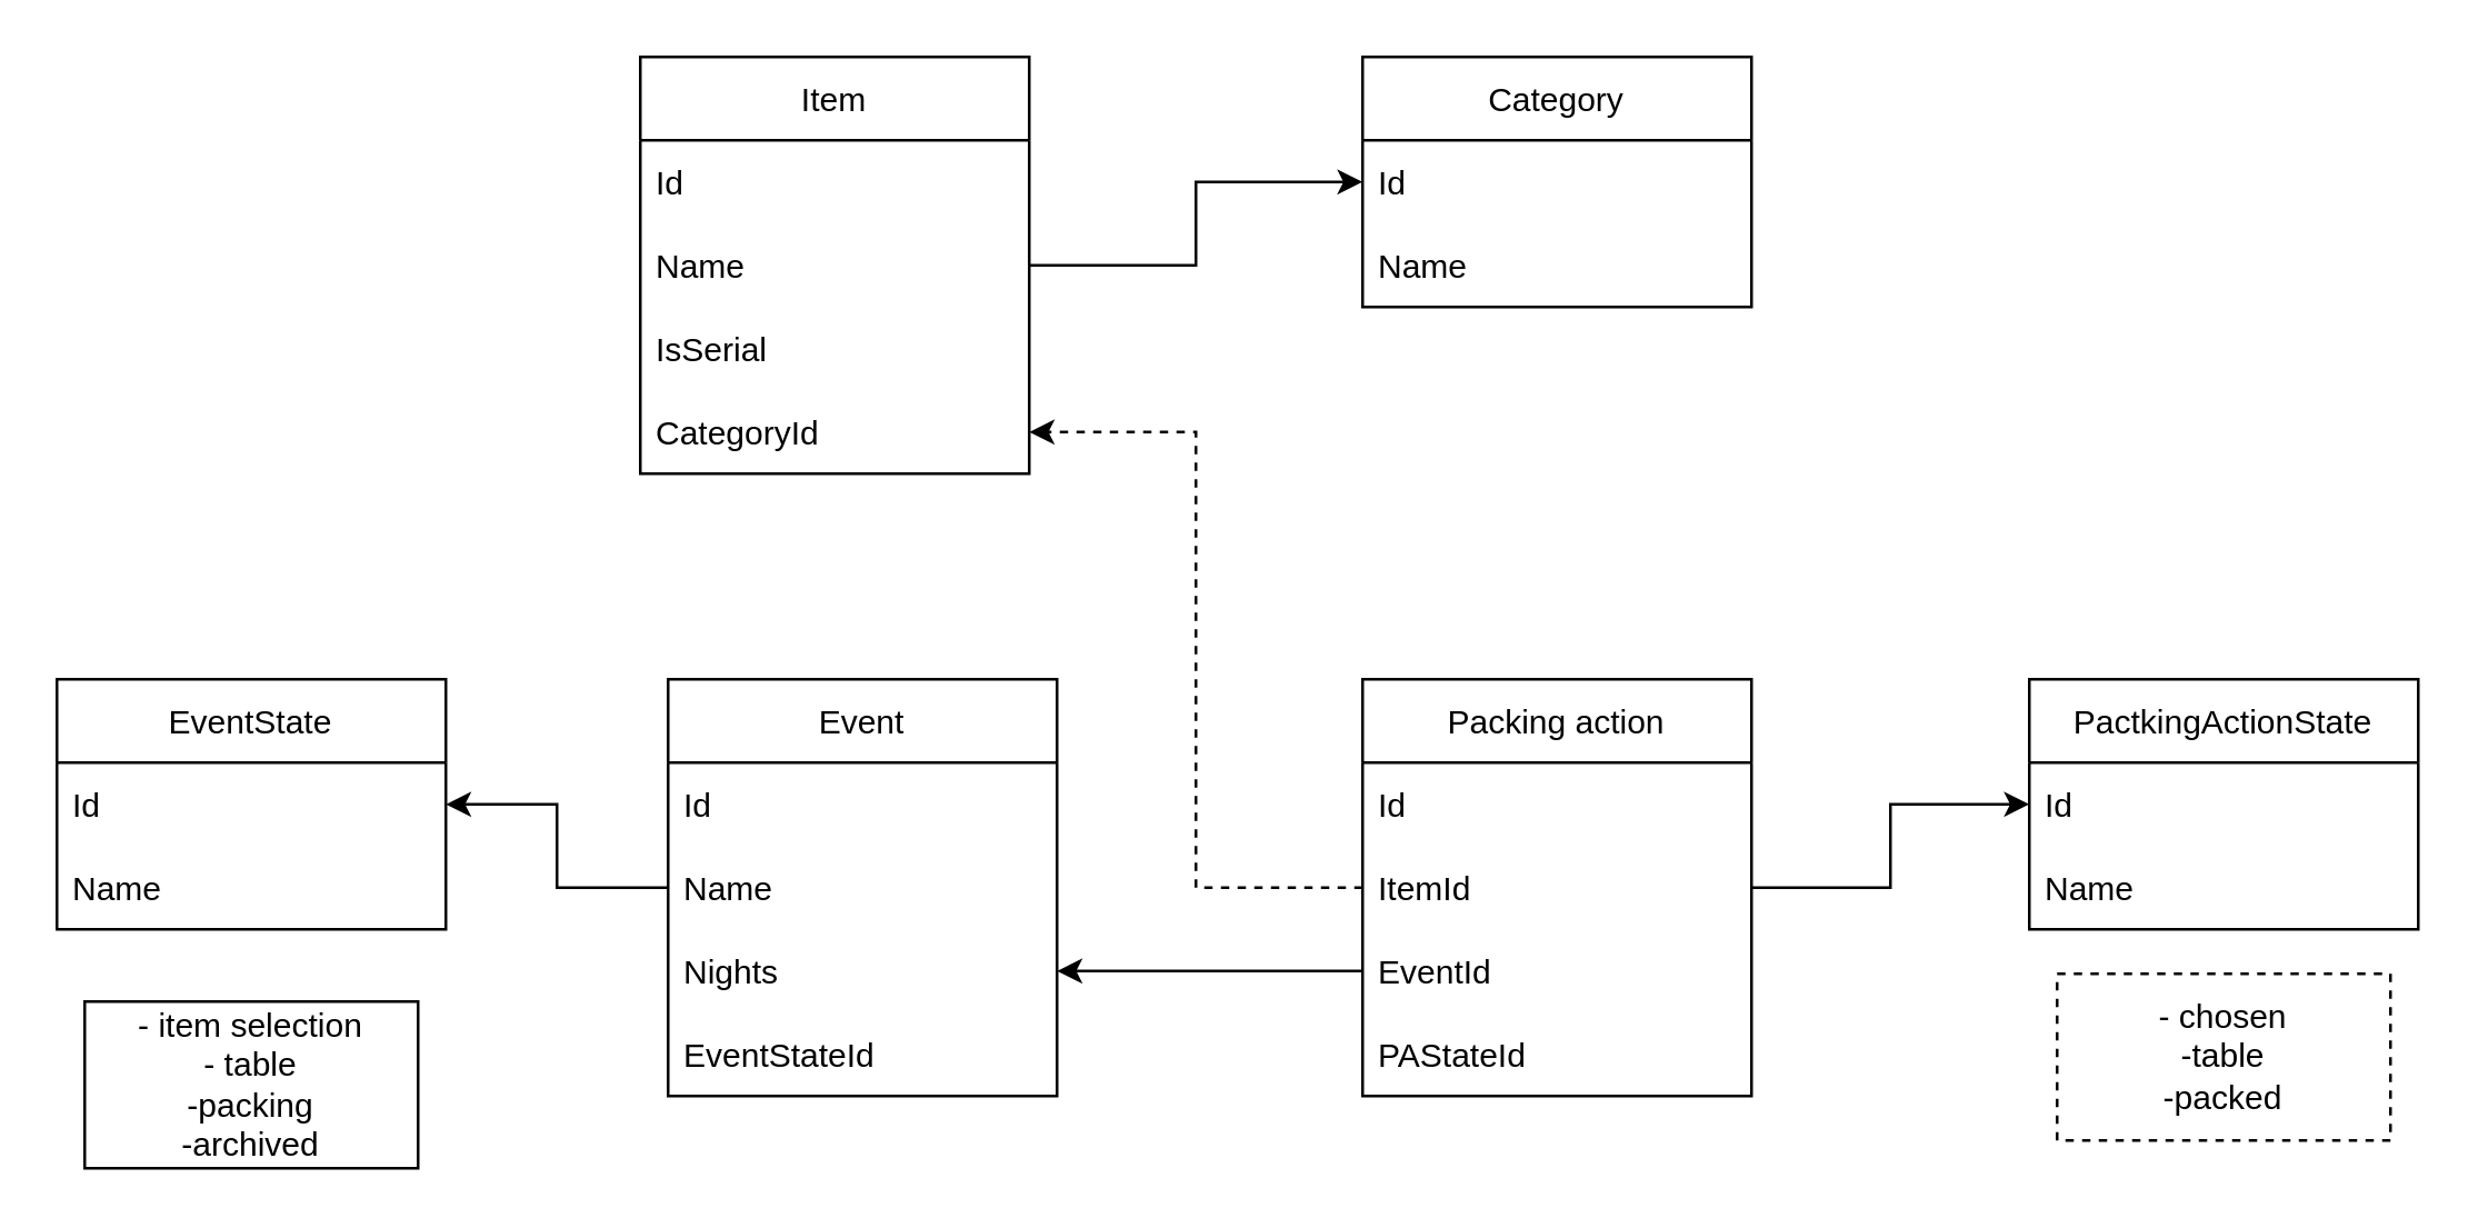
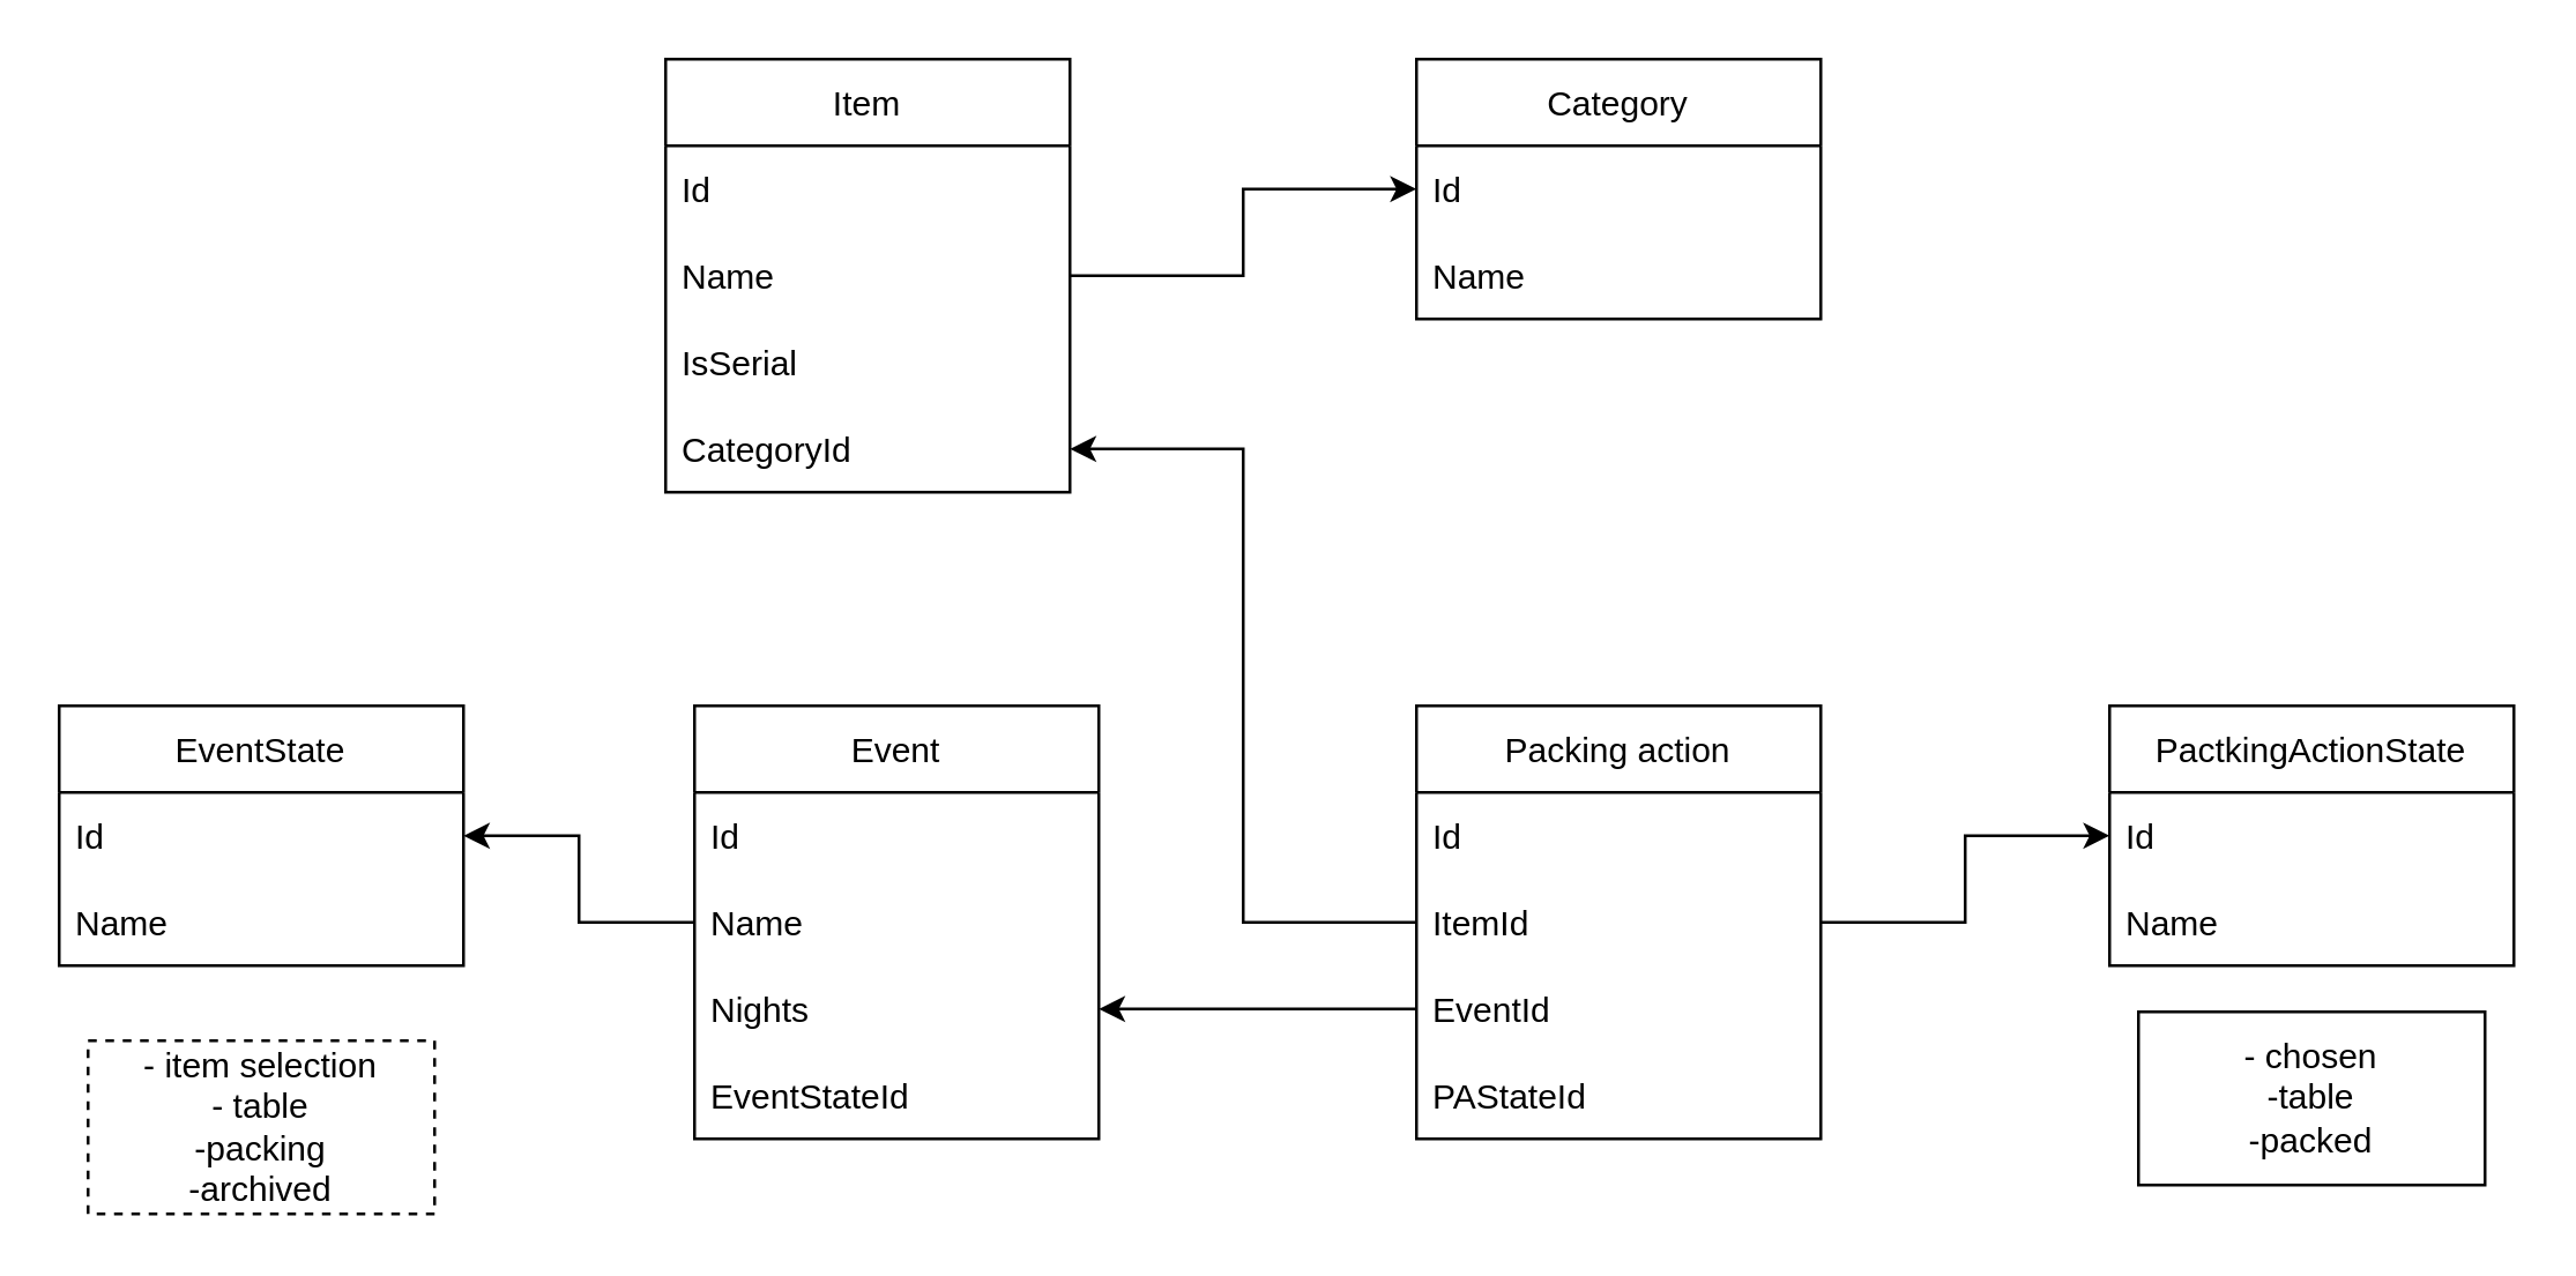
- <mxCell id="29" style="edgeStyle=orthogonalEdgeStyle;rounded=0;orthogonalLoop=1;jettySize=auto;html=1;entryX=1;entryY=0.5;entryDx=0;entryDy=0;dashed=1;" parent="1" source="17" target="6" edge="1"><mxGeometry relative="1" as="geometry" /></mxCell>
+ <mxCell id="29" style="edgeStyle=orthogonalEdgeStyle;rounded=0;orthogonalLoop=1;jettySize=auto;html=1;entryX=1;entryY=0.5;entryDx=0;entryDy=0;" parent="1" source="17" target="6" edge="1"><mxGeometry relative="1" as="geometry" /></mxCell>
- <mxCell id="32" value="- chosen&lt;br&gt;-table&lt;br&gt;-packed" style="rounded=0;whiteSpace=wrap;html=1;dashed=1;" parent="1" vertex="1"><mxGeometry x="740" y="350" width="120" height="60" as="geometry" /></mxCell>
+ <mxCell id="32" value="- chosen&lt;br&gt;-table&lt;br&gt;-packed" style="rounded=0;whiteSpace=wrap;html=1;dashed=0;" parent="1" vertex="1"><mxGeometry x="740" y="350" width="120" height="60" as="geometry" /></mxCell>
- <mxCell id="31" value="- item selection&lt;br&gt;- table&lt;br&gt;-packing&lt;br&gt;-archived" style="rounded=0;whiteSpace=wrap;html=1;dashed=0;" parent="1" vertex="1"><mxGeometry x="30" y="360" width="120" height="60" as="geometry" /></mxCell>
+ <mxCell id="31" value="- item selection&lt;br&gt;- table&lt;br&gt;-packing&lt;br&gt;-archived" style="rounded=0;whiteSpace=wrap;html=1;dashed=1;" parent="1" vertex="1"><mxGeometry x="30" y="360" width="120" height="60" as="geometry" /></mxCell>
